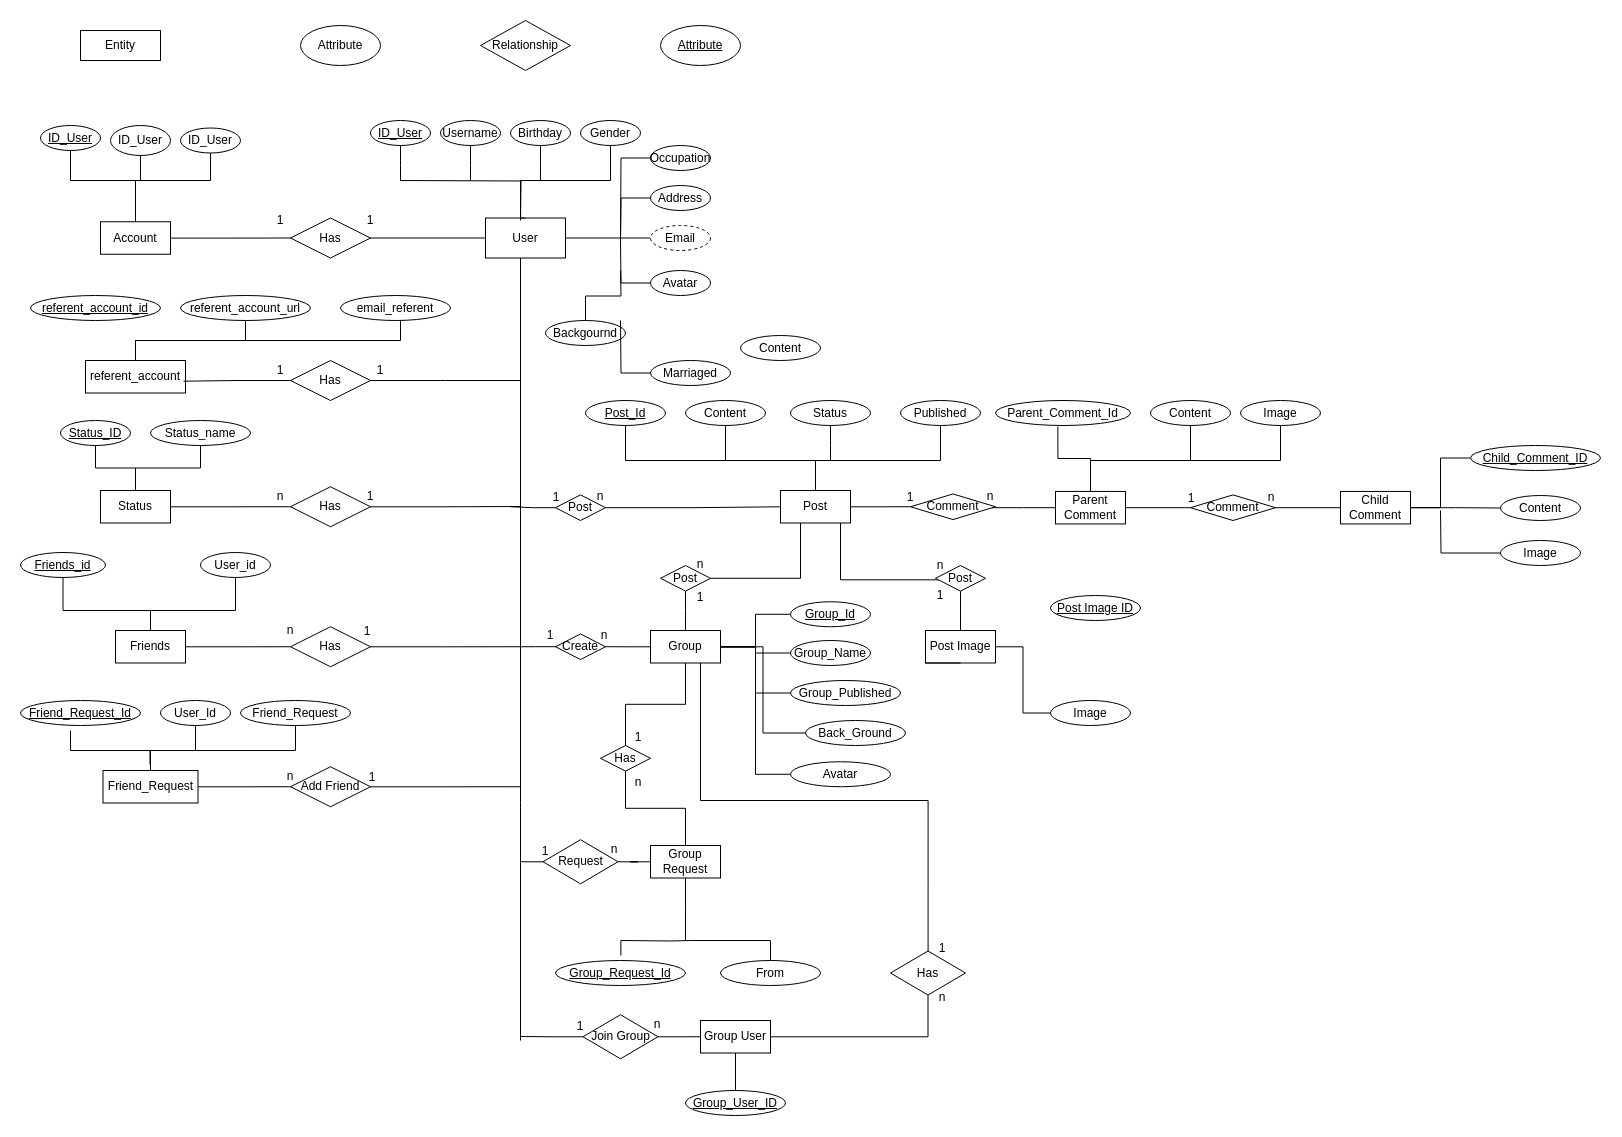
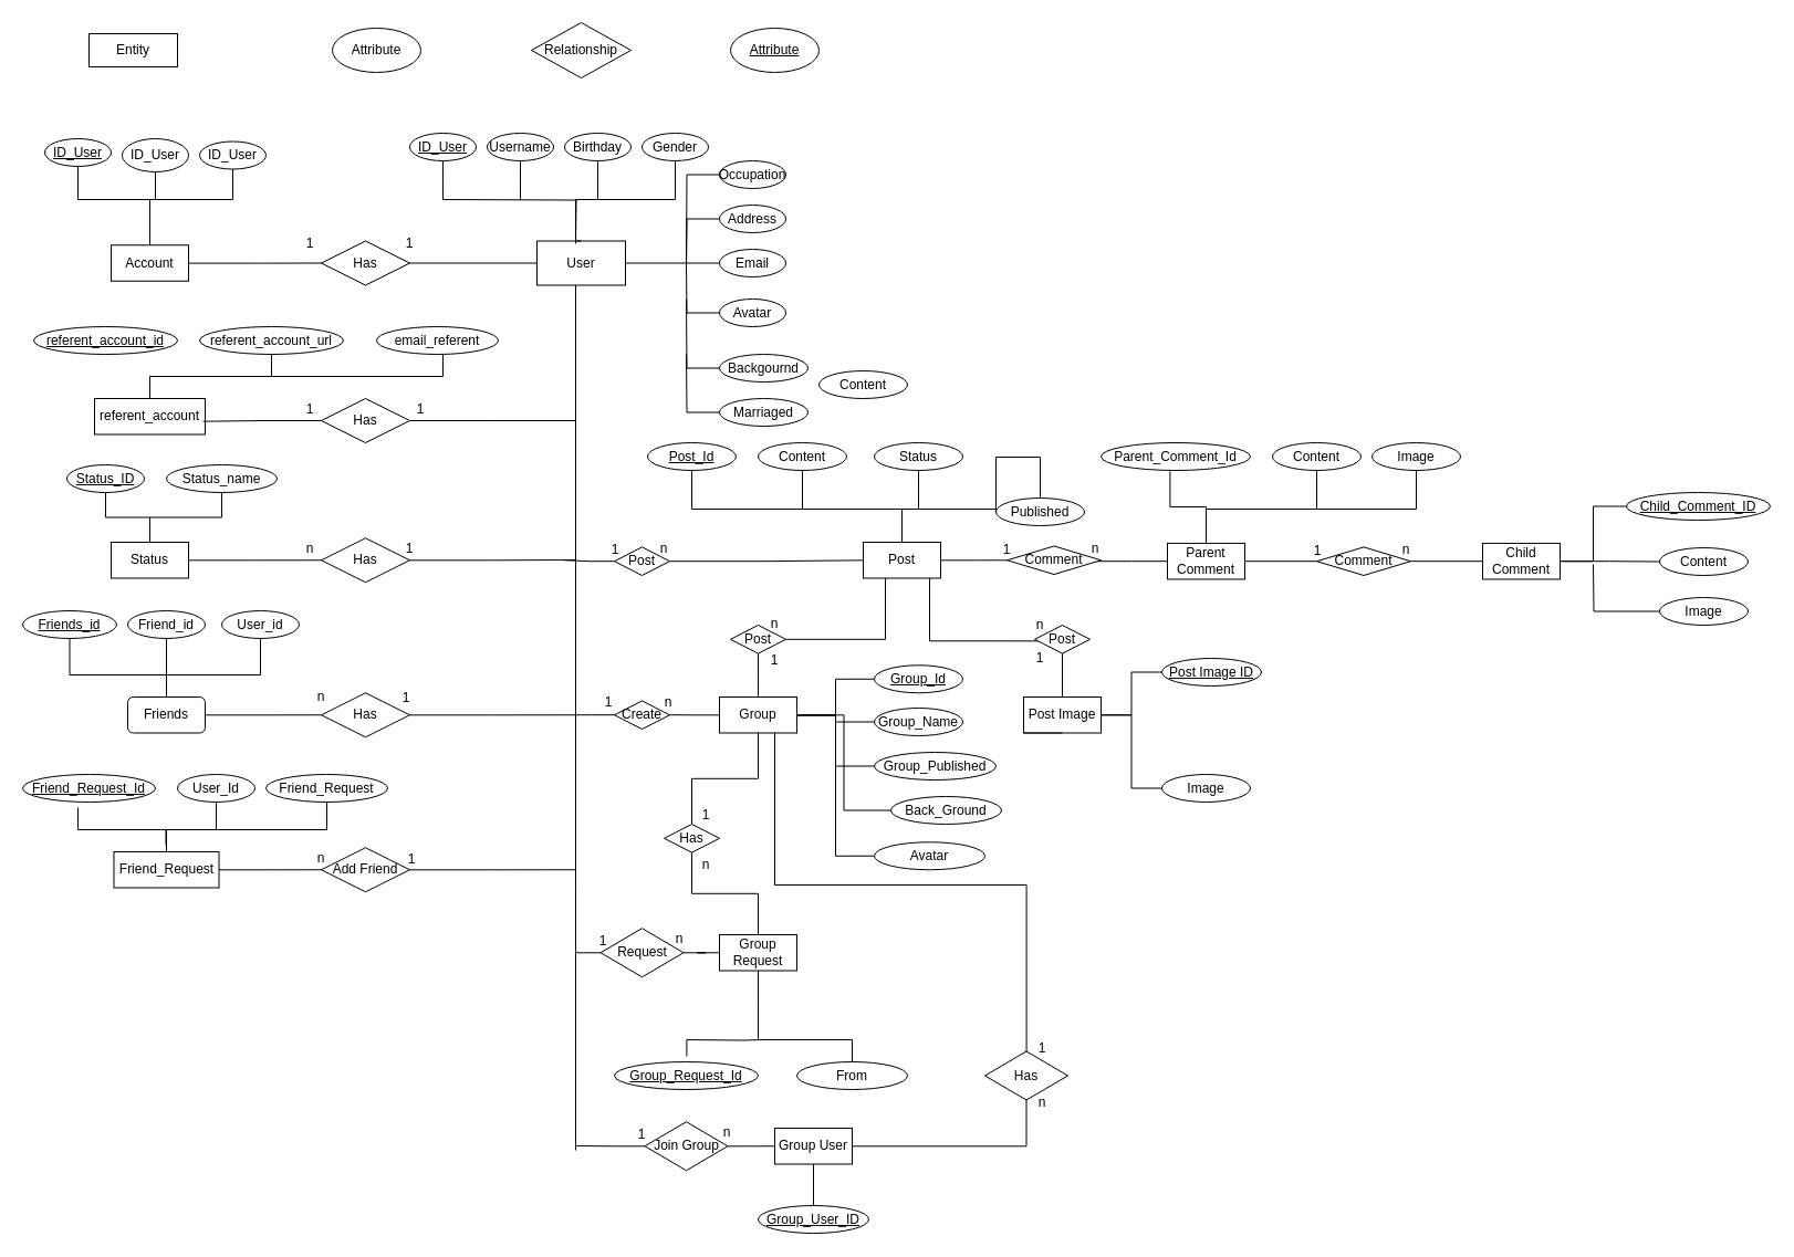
- <mxCell id="19" value="Email" style="ellipse;whiteSpace=wrap;html=1;rounded=0;dashed=1;" vertex="1" parent="1"><mxGeometry x="650" y="225" width="60" height="25" as="geometry" /></mxCell>
+ <mxCell id="19" value="Email" style="ellipse;whiteSpace=wrap;html=1;rounded=0;" vertex="1" parent="1"><mxGeometry x="650" y="225" width="60" height="25" as="geometry" /></mxCell>
- <mxCell id="13" value="Backgournd" style="ellipse;whiteSpace=wrap;html=1;rounded=0;" vertex="1" parent="1"><mxGeometry x="545" y="320" width="80" height="25" as="geometry" /></mxCell>
+ <mxCell id="13" value="Backgournd" style="ellipse;whiteSpace=wrap;html=1;rounded=0;" vertex="1" parent="1"><mxGeometry x="650" y="320" width="80" height="25" as="geometry" /></mxCell>
- <mxCell id="96" value="Published" style="ellipse;whiteSpace=wrap;html=1;rounded=0;" vertex="1" parent="1"><mxGeometry x="900" y="400" width="80" height="25" as="geometry" /></mxCell>
+ <mxCell id="96" value="Published" style="ellipse;whiteSpace=wrap;html=1;rounded=0;" vertex="1" parent="1"><mxGeometry x="900" y="450" width="80" height="25" as="geometry" /></mxCell>
+ <mxCell id="67" value="Friend_id" style="ellipse;whiteSpace=wrap;html=1;rounded=0;" vertex="1" parent="1"><mxGeometry x="115" y="552" width="70" height="25" as="geometry" /></mxCell>
+ <mxCell id="66" style="edgeStyle=orthogonalEdgeStyle;rounded=0;orthogonalLoop=1;jettySize=auto;html=1;entryX=0.5;entryY=0;entryDx=0;entryDy=0;startArrow=none;startFill=0;endArrow=none;endFill=0;" edge="1" parent="1" source="67" target="63"><mxGeometry relative="1" as="geometry"><Array as="points"><mxPoint x="150" y="630" /></Array></mxGeometry></mxCell>
+ <mxCell id="115" style="edgeStyle=orthogonalEdgeStyle;rounded=0;orthogonalLoop=1;jettySize=auto;html=1;entryX=0;entryY=0.5;entryDx=0;entryDy=0;startArrow=none;startFill=0;endArrow=none;endFill=0;" edge="1" parent="1" source="117" target="120"><mxGeometry relative="1" as="geometry" /></mxCell>
- <mxCell id="63" value="Friends" style="rounded=0;whiteSpace=wrap;html=1;" vertex="1" parent="1"><mxGeometry x="115" y="630" width="70" height="32.5" as="geometry" /></mxCell>
+ <mxCell id="63" value="Friends" style="whiteSpace=wrap;html=1;rounded=1;" vertex="1" parent="1"><mxGeometry x="115" y="630" width="70" height="32.5" as="geometry" /></mxCell>
